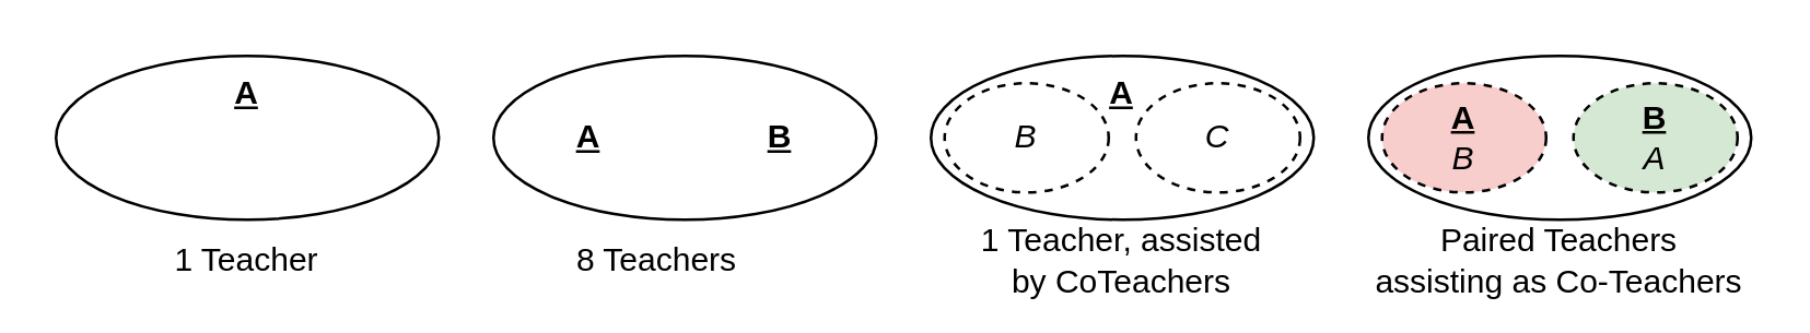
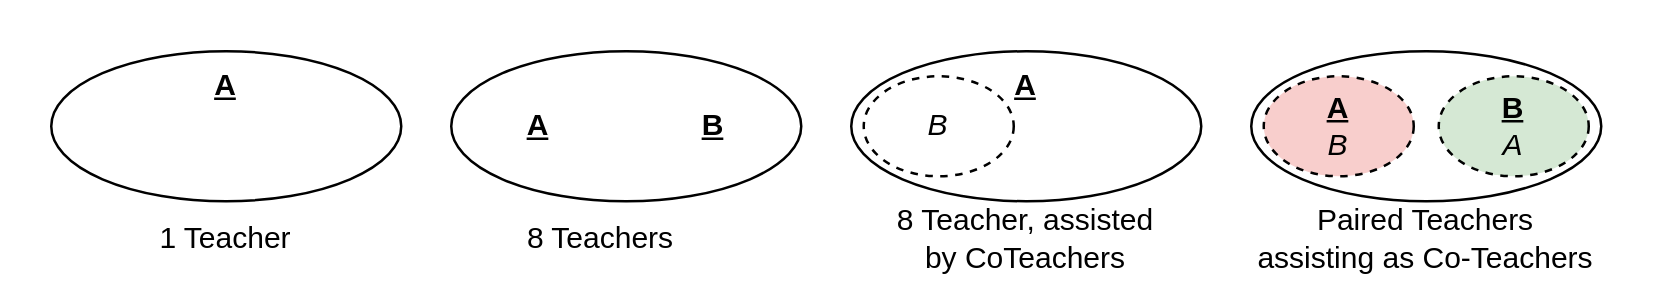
- <mxCell id="5" value="C" style="ellipse;whiteSpace=wrap;html=1;dashed=1;fontStyle=2" vertex="1" parent="3"><mxGeometry x="75" y="10" width="60" height="40" as="geometry" /></mxCell>
- <mxCell id="13" value="1 Teacher, assisted &lt;br&gt;by CoTeachers" style="text;html=1;strokeColor=none;fillColor=none;align=center;verticalAlign=middle;whiteSpace=wrap;rounded=0;dashed=1;" vertex="1" parent="1"><mxGeometry x="340" y="90" width="140" height="10" as="geometry" /></mxCell>
+ <mxCell id="13" value="8 Teacher, assisted &lt;br&gt;by CoTeachers" style="text;html=1;strokeColor=none;fillColor=none;align=center;verticalAlign=middle;whiteSpace=wrap;rounded=0;dashed=1;" vertex="1" parent="1"><mxGeometry x="340" y="90" width="140" height="10" as="geometry" /></mxCell>
